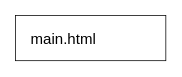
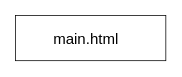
- <mxCell id="3" value="main.html" style="text;html=1;strokeColor=none;fillColor=none;align=center;verticalAlign=middle;whiteSpace=wrap;rounded=0;fontSize=20;" vertex="1" parent="1"><mxGeometry x="31" y="35" width="106" height="30" as="geometry" /></mxCell>
+ <mxCell id="3" value="main.html" style="text;html=1;strokeColor=none;fillColor=none;align=center;verticalAlign=middle;whiteSpace=wrap;rounded=0;fontSize=20;" vertex="1" parent="1"><mxGeometry x="61" y="35" width="106" height="30" as="geometry" /></mxCell>
